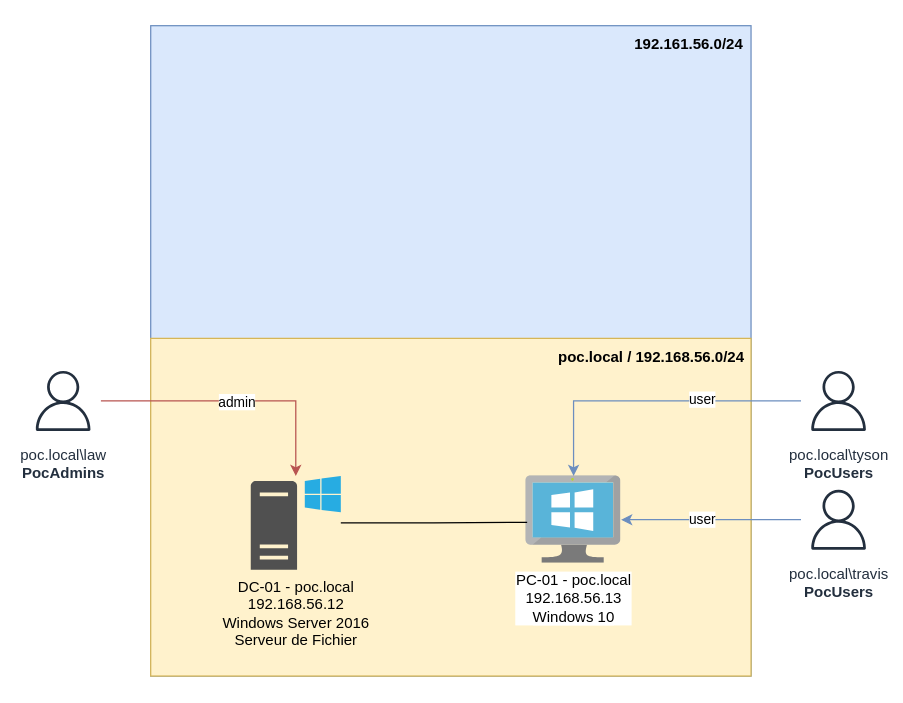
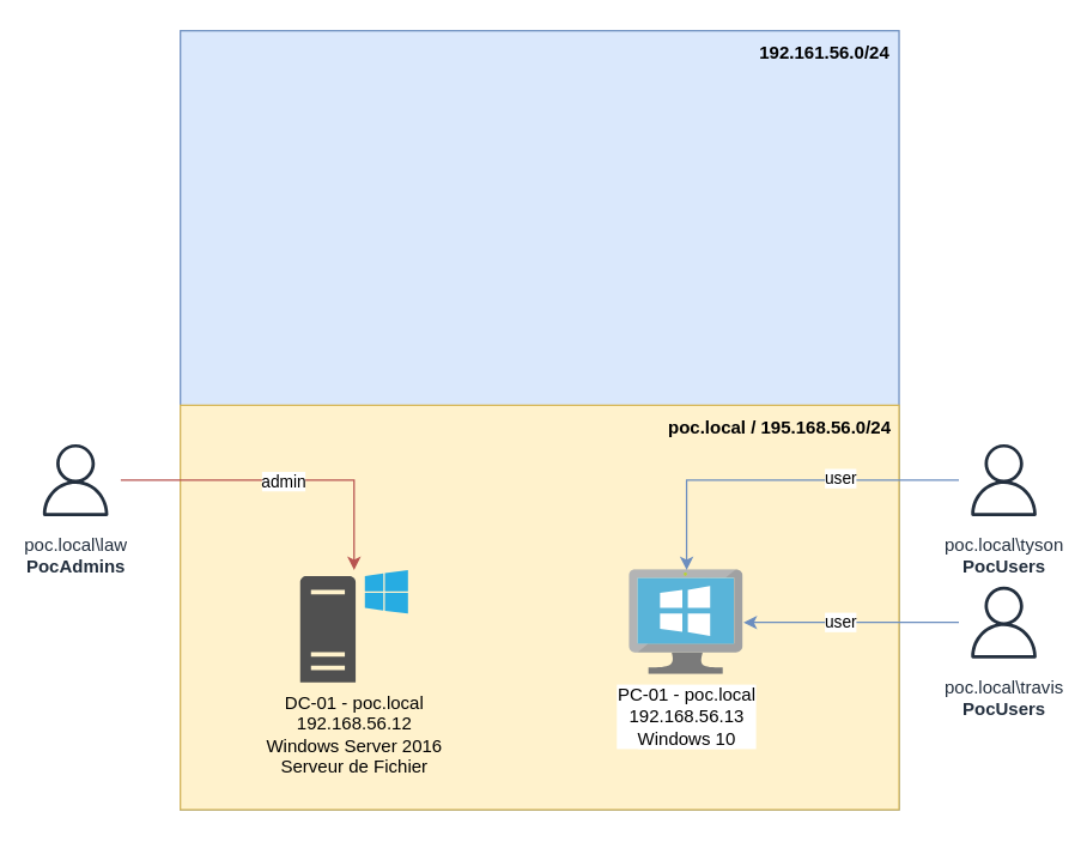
- <mxCell id="16" value="&lt;b&gt;poc.local / 192.168.56.0/24&lt;/b&gt;" style="text;html=1;align=center;verticalAlign=middle;resizable=0;points=[];autosize=1;strokeColor=none;fillColor=none;" vertex="1" parent="1"><mxGeometry x="435" y="270" width="170" height="30" as="geometry" /></mxCell>
+ <mxCell id="16" value="&lt;b&gt;poc.local / 195.168.56.0/24&lt;/b&gt;" style="text;html=1;align=center;verticalAlign=middle;resizable=0;points=[];autosize=1;strokeColor=none;fillColor=none;" vertex="1" parent="1"><mxGeometry x="435" y="270" width="170" height="30" as="geometry" /></mxCell>
- <mxCell id="15" style="edgeStyle=orthogonalEdgeStyle;rounded=0;orthogonalLoop=1;jettySize=auto;html=1;entryX=0.013;entryY=0.529;entryDx=0;entryDy=0;entryPerimeter=0;endArrow=none;endFill=0;" edge="1" parent="1" source="4" target="5"><mxGeometry relative="1" as="geometry" /></mxCell>
